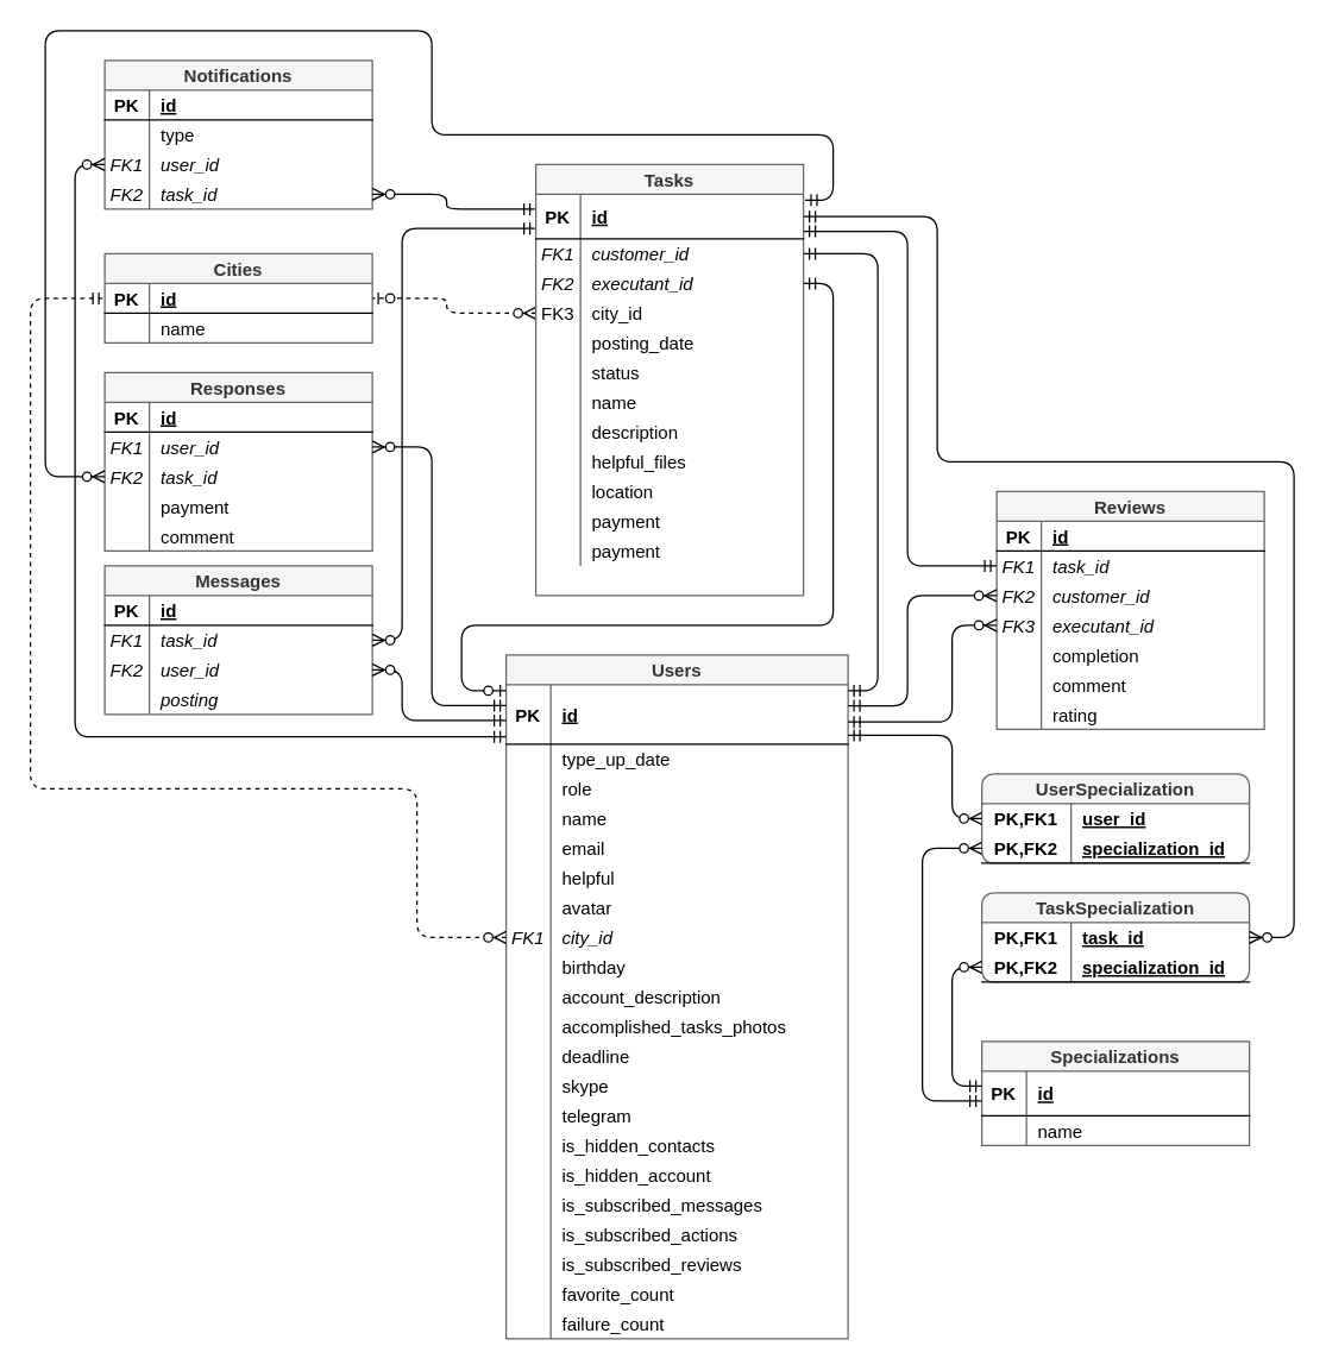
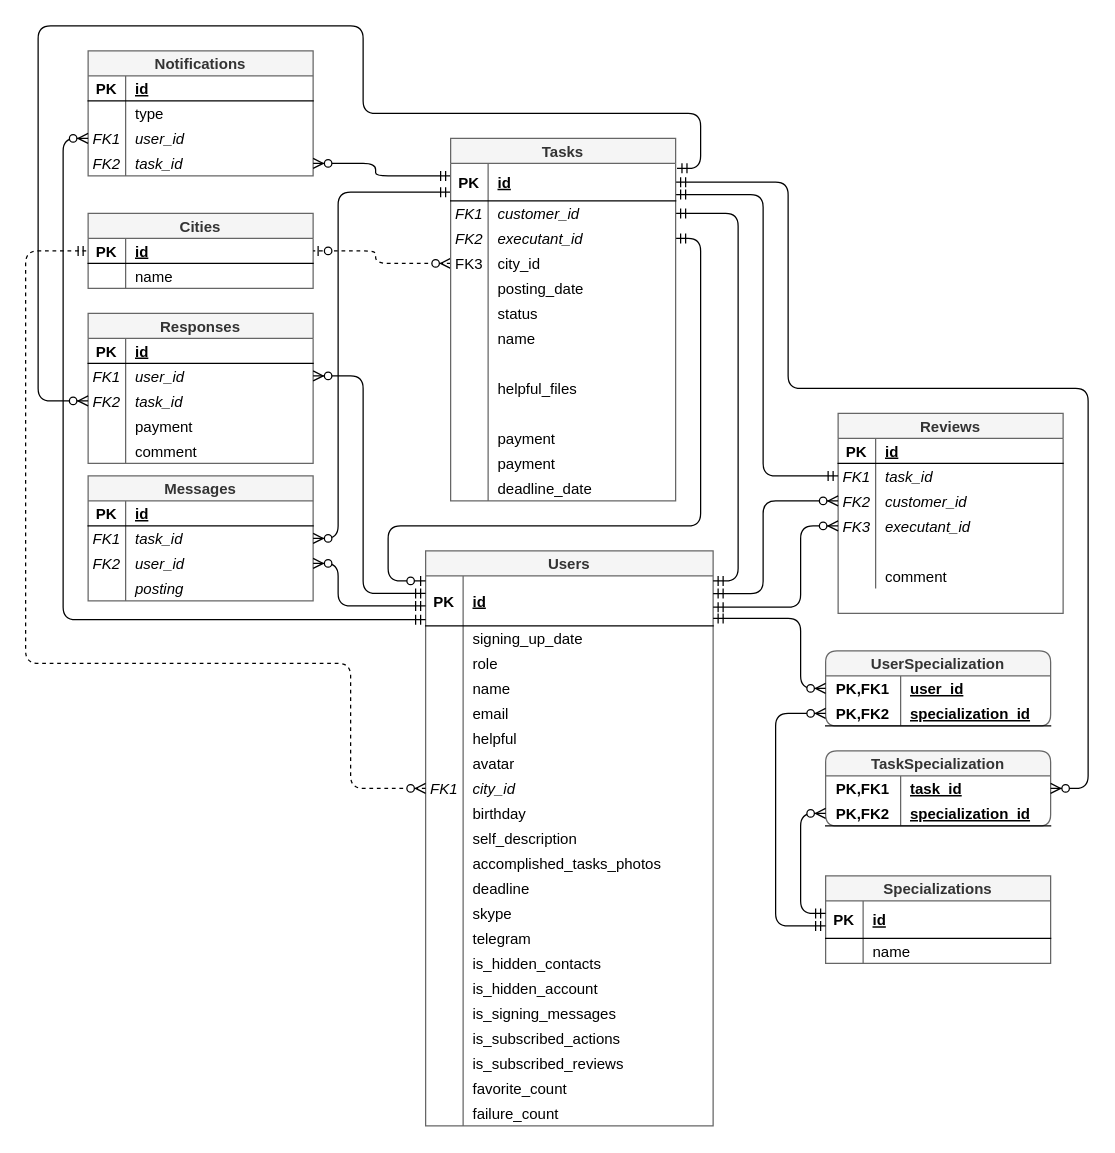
- <mxCell id="199" value="description" style="shape=partialRectangle;connectable=0;fillColor=none;top=0;left=0;bottom=0;right=0;align=left;spacingLeft=6;overflow=hidden;fontSize=12;" parent="197" vertex="1"><mxGeometry x="30" width="150" height="20" as="geometry" /></mxCell>
- <mxCell id="205" value="location" style="shape=partialRectangle;connectable=0;fillColor=none;top=0;left=0;bottom=0;right=0;align=left;spacingLeft=6;overflow=hidden;fontSize=12;" parent="203" vertex="1"><mxGeometry x="30" width="150" height="20" as="geometry" /></mxCell>
+ <mxCell id="214" value="deadline_date" style="shape=partialRectangle;connectable=0;fillColor=none;top=0;left=0;bottom=0;right=0;align=left;spacingLeft=6;overflow=hidden;fontSize=12;" parent="212" vertex="1"><mxGeometry x="30" width="150" height="20" as="geometry" /></mxCell>
- <mxCell id="160" value="completion" style="shape=partialRectangle;connectable=0;fillColor=none;top=0;left=0;bottom=0;right=0;align=left;spacingLeft=6;overflow=hidden;fontSize=12;fontStyle=0" parent="158" vertex="1"><mxGeometry x="30" width="150" height="20" as="geometry" /></mxCell>
- <mxCell id="166" value="rating" style="shape=partialRectangle;connectable=0;fillColor=none;top=0;left=0;bottom=0;right=0;align=left;spacingLeft=6;overflow=hidden;fontSize=12;fontStyle=0" parent="164" vertex="1"><mxGeometry x="30" width="150" height="20" as="geometry" /></mxCell>
- <mxCell id="8" value="type_up_date" style="shape=partialRectangle;connectable=0;fillColor=none;top=0;left=0;bottom=0;right=0;align=left;spacingLeft=6;overflow=hidden;fontSize=12;" parent="6" vertex="1"><mxGeometry x="30" width="200" height="20" as="geometry" /></mxCell>
+ <mxCell id="8" value="signing_up_date" style="shape=partialRectangle;connectable=0;fillColor=none;top=0;left=0;bottom=0;right=0;align=left;spacingLeft=6;overflow=hidden;fontSize=12;" parent="6" vertex="1"><mxGeometry x="30" width="200" height="20" as="geometry" /></mxCell>
- <mxCell id="32" value="account_description" style="shape=partialRectangle;connectable=0;fillColor=none;top=0;left=0;bottom=0;right=0;align=left;spacingLeft=6;overflow=hidden;fontSize=12;" parent="30" vertex="1"><mxGeometry x="30" width="200" height="20" as="geometry" /></mxCell>
+ <mxCell id="32" value="self_description" style="shape=partialRectangle;connectable=0;fillColor=none;top=0;left=0;bottom=0;right=0;align=left;spacingLeft=6;overflow=hidden;fontSize=12;" parent="30" vertex="1"><mxGeometry x="30" width="200" height="20" as="geometry" /></mxCell>
- <mxCell id="53" value="is_subscribed_messages" style="shape=partialRectangle;connectable=0;fillColor=none;top=0;left=0;bottom=0;right=0;align=left;spacingLeft=6;overflow=hidden;fontSize=12;" parent="51" vertex="1"><mxGeometry x="30" width="200" height="20" as="geometry" /></mxCell>
+ <mxCell id="53" value="is_signing_messages" style="shape=partialRectangle;connectable=0;fillColor=none;top=0;left=0;bottom=0;right=0;align=left;spacingLeft=6;overflow=hidden;fontSize=12;" parent="51" vertex="1"><mxGeometry x="30" width="200" height="20" as="geometry" /></mxCell>
